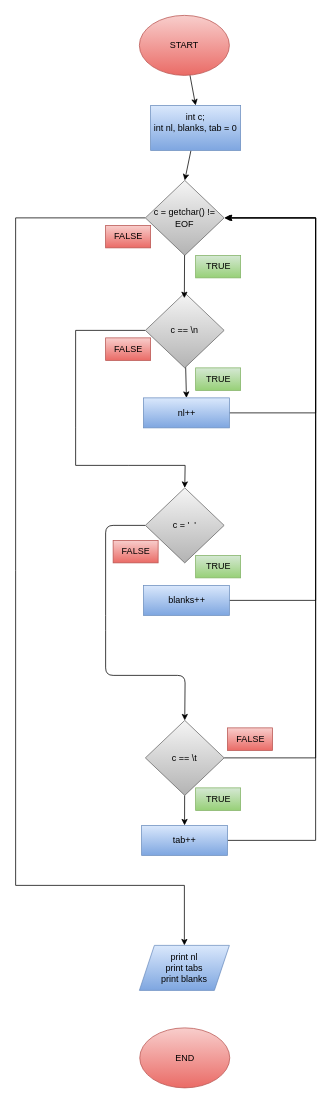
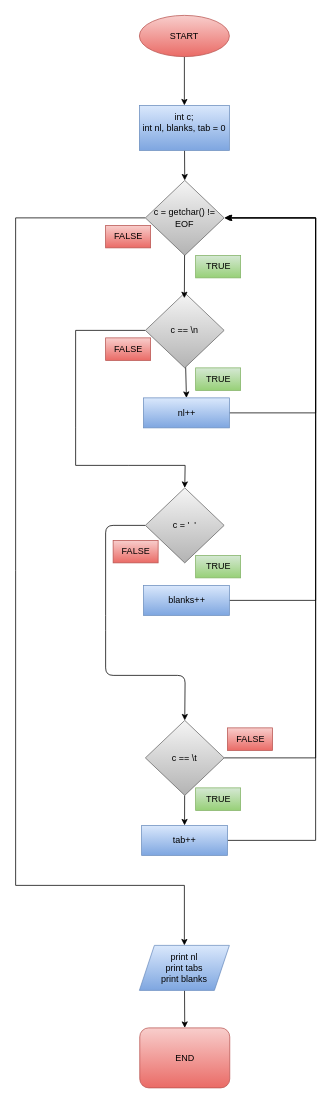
- <mxCell id="3" value="START" style="ellipse;whiteSpace=wrap;html=1;fillColor=#f8cecc;gradientColor=#ea6b66;strokeColor=#b85450;" vertex="1" parent="1"><mxGeometry x="185" y="20" width="120" height="80" as="geometry" /></mxCell>
+ <mxCell id="3" value="START" style="ellipse;whiteSpace=wrap;html=1;fillColor=#f8cecc;gradientColor=#ea6b66;strokeColor=#b85450;" vertex="1" parent="1"><mxGeometry x="185" y="20" width="120" height="55" as="geometry" /></mxCell>
- <mxCell id="5" value="int c;&lt;div&gt;&lt;font color=&quot;#000000&quot;&gt;int nl, blanks, tab = 0&lt;br&gt;&lt;/font&gt;&lt;div&gt;&lt;br&gt;&lt;/div&gt;&lt;/div&gt;" style="rounded=0;whiteSpace=wrap;html=1;fillColor=#dae8fc;gradientColor=#7ea6e0;strokeColor=#6c8ebf;" vertex="1" parent="1"><mxGeometry x="200" y="140" width="120" height="60" as="geometry" /></mxCell>
+ <mxCell id="5" value="int c;&lt;div&gt;&lt;font color=&quot;#000000&quot;&gt;int nl, blanks, tab = 0&lt;br&gt;&lt;/font&gt;&lt;div&gt;&lt;br&gt;&lt;/div&gt;&lt;/div&gt;" style="rounded=0;whiteSpace=wrap;html=1;fillColor=#dae8fc;gradientColor=#7ea6e0;strokeColor=#6c8ebf;" vertex="1" parent="1"><mxGeometry x="185" y="140" width="120" height="60" as="geometry" /></mxCell>
+ <mxCell id="31" style="edgeStyle=none;html=1;entryX=0.5;entryY=0;entryDx=0;entryDy=0;" edge="1" parent="1" source="32" target="33"><mxGeometry relative="1" as="geometry" /></mxCell>
- <mxCell id="33" value="END" style="ellipse;whiteSpace=wrap;html=1;fillColor=#f8cecc;gradientColor=#ea6b66;strokeColor=#b85450;" vertex="1" parent="1"><mxGeometry x="185.5" y="1370" width="120" height="80" as="geometry" /></mxCell>
+ <mxCell id="33" value="END" style="whiteSpace=wrap;html=1;fillColor=#f8cecc;gradientColor=#ea6b66;strokeColor=#b85450;rounded=1;" vertex="1" parent="1"><mxGeometry x="185.5" y="1370" width="120" height="80" as="geometry" /></mxCell>
